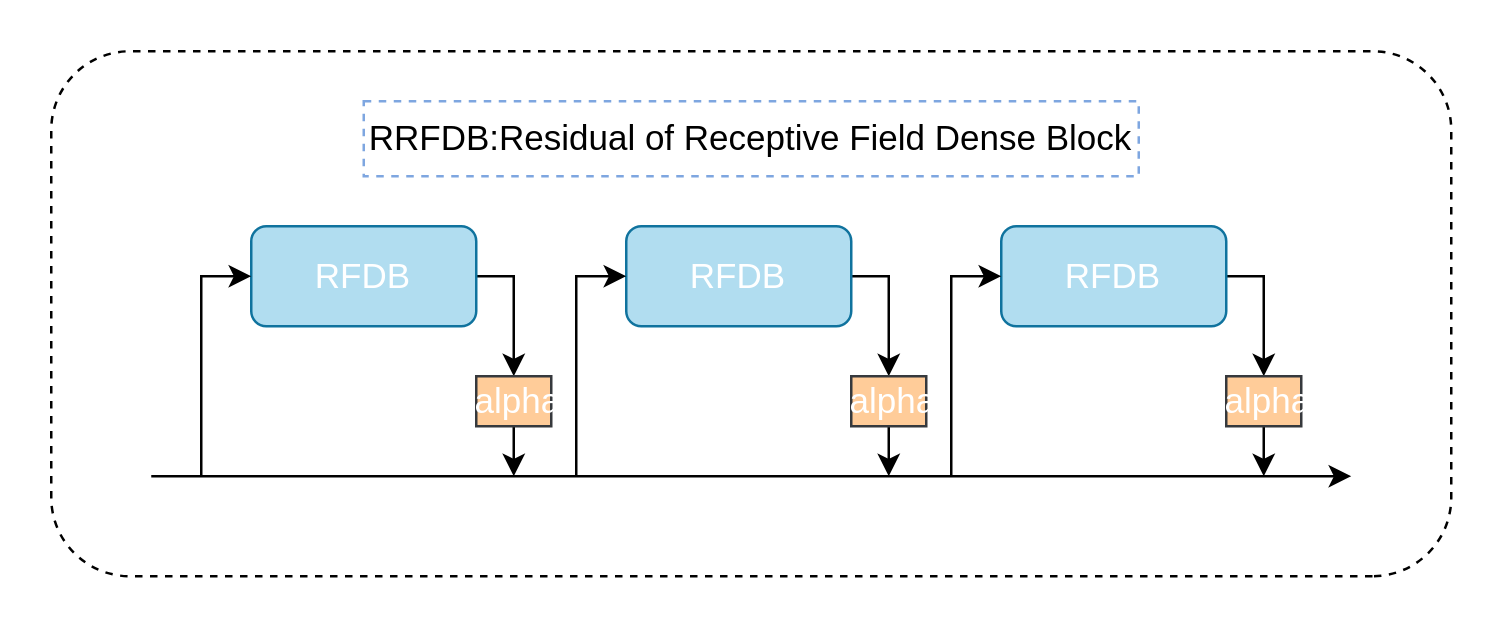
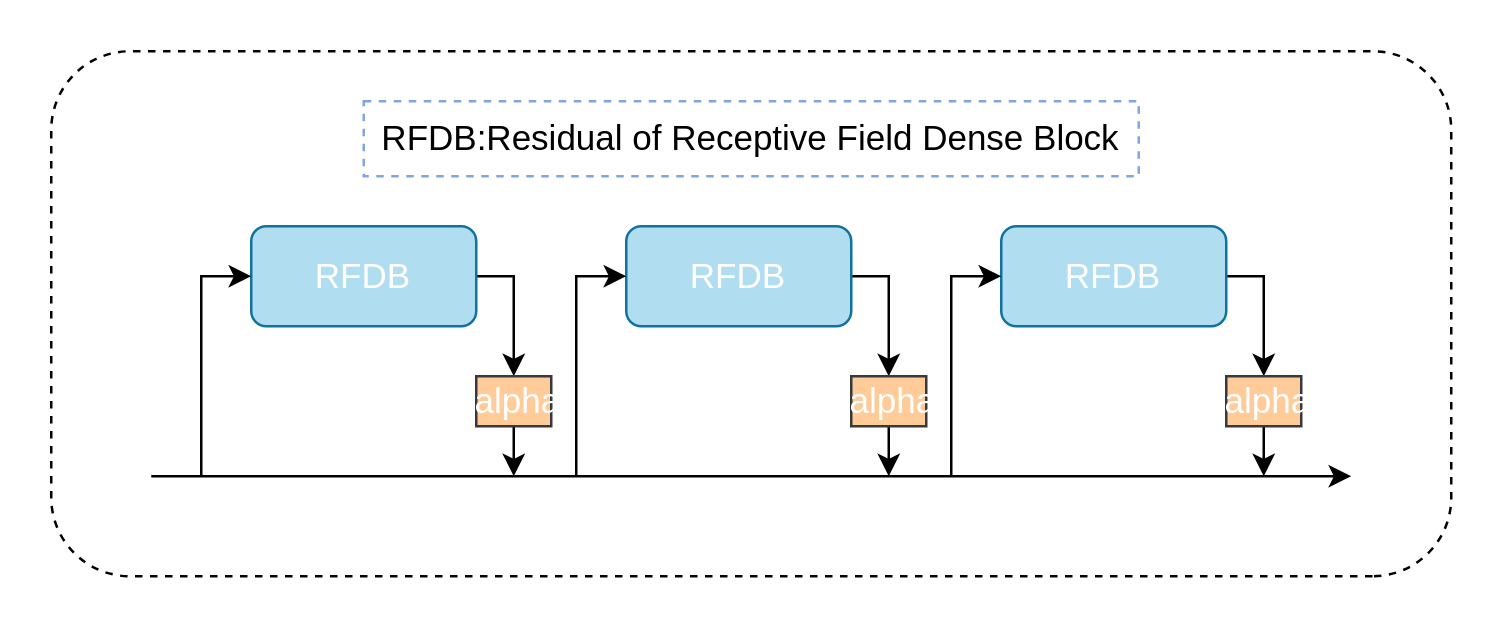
- <mxCell id="19" value="&lt;font style=&quot;font-size: 14px;&quot;&gt;RRFDB:Residual of Receptive Field Dense Block&lt;/font&gt;" style="text;html=1;strokeColor=#7EA6E0;fillColor=none;align=center;verticalAlign=middle;whiteSpace=wrap;rounded=0;dashed=1;labelBackgroundColor=none;" vertex="1" parent="1"><mxGeometry x="145" y="40" width="310" height="30" as="geometry" /></mxCell>
+ <mxCell id="19" value="&lt;font style=&quot;font-size: 14px;&quot;&gt;RFDB:Residual of Receptive Field Dense Block&lt;/font&gt;" style="text;html=1;strokeColor=#7EA6E0;fillColor=none;align=center;verticalAlign=middle;whiteSpace=wrap;rounded=0;dashed=1;labelBackgroundColor=none;" vertex="1" parent="1"><mxGeometry x="145" y="40" width="310" height="30" as="geometry" /></mxCell>
